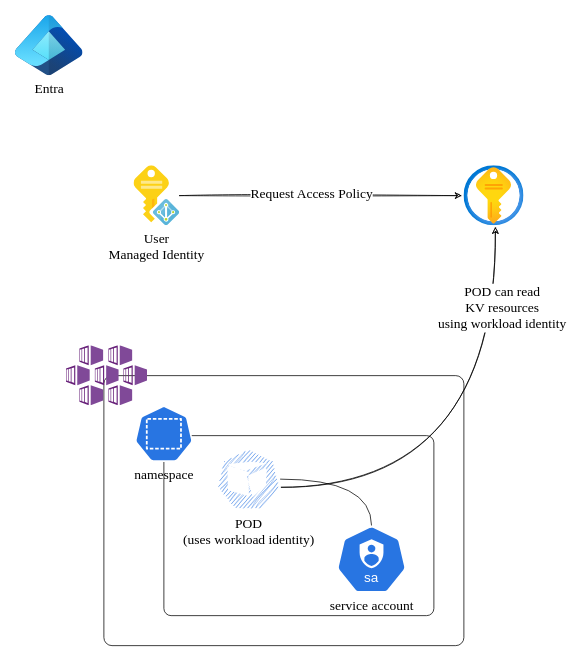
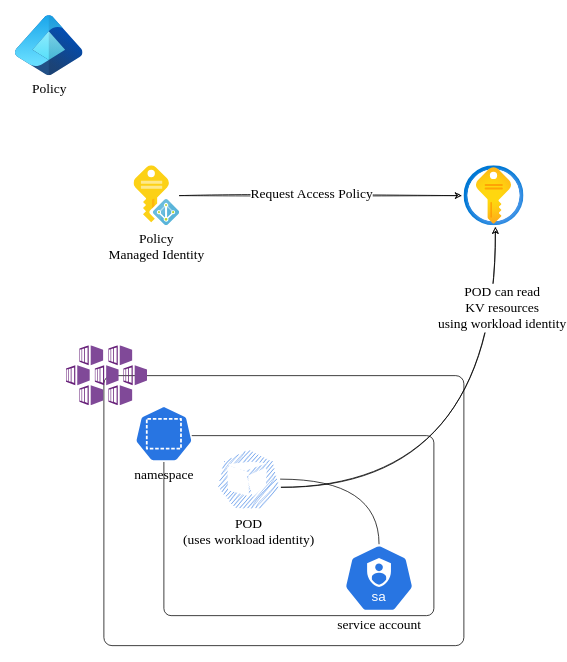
- <mxCell id="15" value="Entra" style="image;aspect=fixed;html=1;points=[];align=center;fontSize=18;image=img/lib/azure2/other/Entra_Identity.svg;fontFamily=Architects Daughter;fontSource=https%3A%2F%2Ffonts.googleapis.com%2Fcss%3Ffamily%3DArchitects%2BDaughter;" vertex="1" parent="1"><mxGeometry x="20" y="20" width="90.01" height="80" as="geometry" /></mxCell>
+ <mxCell id="15" value="Policy" style="image;aspect=fixed;html=1;points=[];align=center;fontSize=18;image=img/lib/azure2/other/Entra_Identity.svg;fontFamily=Architects Daughter;fontSource=https%3A%2F%2Ffonts.googleapis.com%2Fcss%3Ffamily%3DArchitects%2BDaughter;" vertex="1" parent="1"><mxGeometry x="20" y="20" width="90.01" height="80" as="geometry" /></mxCell>
- <mxCell id="4" value="User&lt;br style=&quot;font-size: 18px;&quot;&gt;Managed Identity" style="sketch=0;aspect=fixed;html=1;points=[];align=center;image;fontSize=18;image=img/lib/mscae/Managed_Identities.svg;fontFamily=Architects Daughter;fontSource=https%3A%2F%2Ffonts.googleapis.com%2Fcss%3Ffamily%3DArchitects%2BDaughter;" parent="1" vertex="1"><mxGeometry x="178" y="220" width="60.8" height="80" as="geometry" /></mxCell>
+ <mxCell id="4" value="Policy&lt;br style=&quot;font-size: 18px;&quot;&gt;Managed Identity" style="sketch=0;aspect=fixed;html=1;points=[];align=center;image;fontSize=18;image=img/lib/mscae/Managed_Identities.svg;fontFamily=Architects Daughter;fontSource=https%3A%2F%2Ffonts.googleapis.com%2Fcss%3Ffamily%3DArchitects%2BDaughter;" parent="1" vertex="1"><mxGeometry x="178" y="220" width="60.8" height="80" as="geometry" /></mxCell>
- <mxCell id="14" value="service account" style="aspect=fixed;sketch=0;html=1;dashed=0;whitespace=wrap;verticalLabelPosition=bottom;verticalAlign=top;fillColor=#2875E2;strokeColor=#ffffff;points=[[0.005,0.63,0],[0.1,0.2,0],[0.9,0.2,0],[0.5,0,0],[0.995,0.63,0],[0.72,0.99,0],[0.5,1,0],[0.28,0.99,0]];shape=mxgraph.kubernetes.icon2;kubernetesLabel=1;prIcon=sa;fontFamily=Architects Daughter;fontSource=https%3A%2F%2Ffonts.googleapis.com%2Fcss%3Ffamily%3DArchitects%2BDaughter;fontSize=18;" vertex="1" parent="1"><mxGeometry x="448" y="700" width="93.75" height="90" as="geometry" /></mxCell>
+ <mxCell id="14" value="service account" style="aspect=fixed;sketch=0;html=1;dashed=0;whitespace=wrap;verticalLabelPosition=bottom;verticalAlign=top;fillColor=#2875E2;strokeColor=#ffffff;points=[[0.005,0.63,0],[0.1,0.2,0],[0.9,0.2,0],[0.5,0,0],[0.995,0.63,0],[0.72,0.99,0],[0.5,1,0],[0.28,0.99,0]];shape=mxgraph.kubernetes.icon2;kubernetesLabel=1;prIcon=sa;fontFamily=Architects Daughter;fontSource=https%3A%2F%2Ffonts.googleapis.com%2Fcss%3Ffamily%3DArchitects%2BDaughter;fontSize=18;" vertex="1" parent="1"><mxGeometry x="458" y="725" width="93.75" height="90" as="geometry" /></mxCell>
